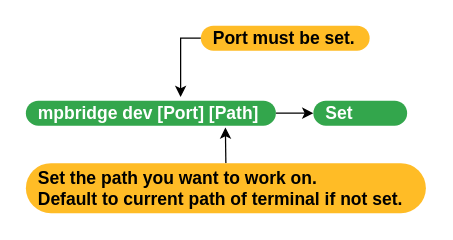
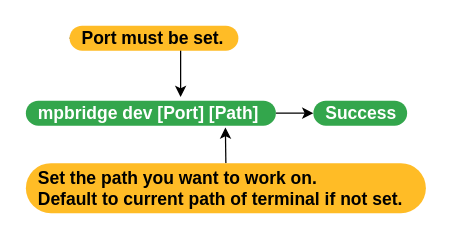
- <mxCell id="5" value="Port must be set." style="rounded=1;whiteSpace=wrap;html=1;arcSize=50;strokeColor=none;strokeWidth=1;fillColor=#FFBC26;fontColor=#000000;whiteSpace=wrap;align=left;verticalAlign=middle;spacingLeft=0;fontStyle=1;fontSize=14;spacing=10;" vertex="1" parent="1"><mxGeometry x="160" y="20" width="135" height="20" as="geometry" /></mxCell>
+ <mxCell id="5" value="Port must be set." style="rounded=1;whiteSpace=wrap;html=1;arcSize=50;strokeColor=none;strokeWidth=1;fillColor=#FFBC26;fontColor=#000000;whiteSpace=wrap;align=left;verticalAlign=middle;spacingLeft=0;fontStyle=1;fontSize=14;spacing=10;" vertex="1" parent="1"><mxGeometry x="55" y="20" width="135" height="20" as="geometry" /></mxCell>
- <mxCell id="8" value="Set" style="rounded=1;whiteSpace=wrap;html=1;arcSize=50;strokeColor=none;strokeWidth=1;fillColor=#33A64C;fontColor=#FFFFFF;whiteSpace=wrap;align=left;verticalAlign=middle;spacingLeft=0;fontStyle=1;fontSize=14;spacing=10;" vertex="1" parent="1"><mxGeometry x="250" y="80" width="75" height="20" as="geometry" /></mxCell>
+ <mxCell id="8" value="Success" style="rounded=1;whiteSpace=wrap;html=1;arcSize=50;strokeColor=none;strokeWidth=1;fillColor=#33A64C;fontColor=#FFFFFF;whiteSpace=wrap;align=left;verticalAlign=middle;spacingLeft=0;fontStyle=1;fontSize=14;spacing=10;" vertex="1" parent="1"><mxGeometry x="250" y="80" width="75" height="20" as="geometry" /></mxCell>
